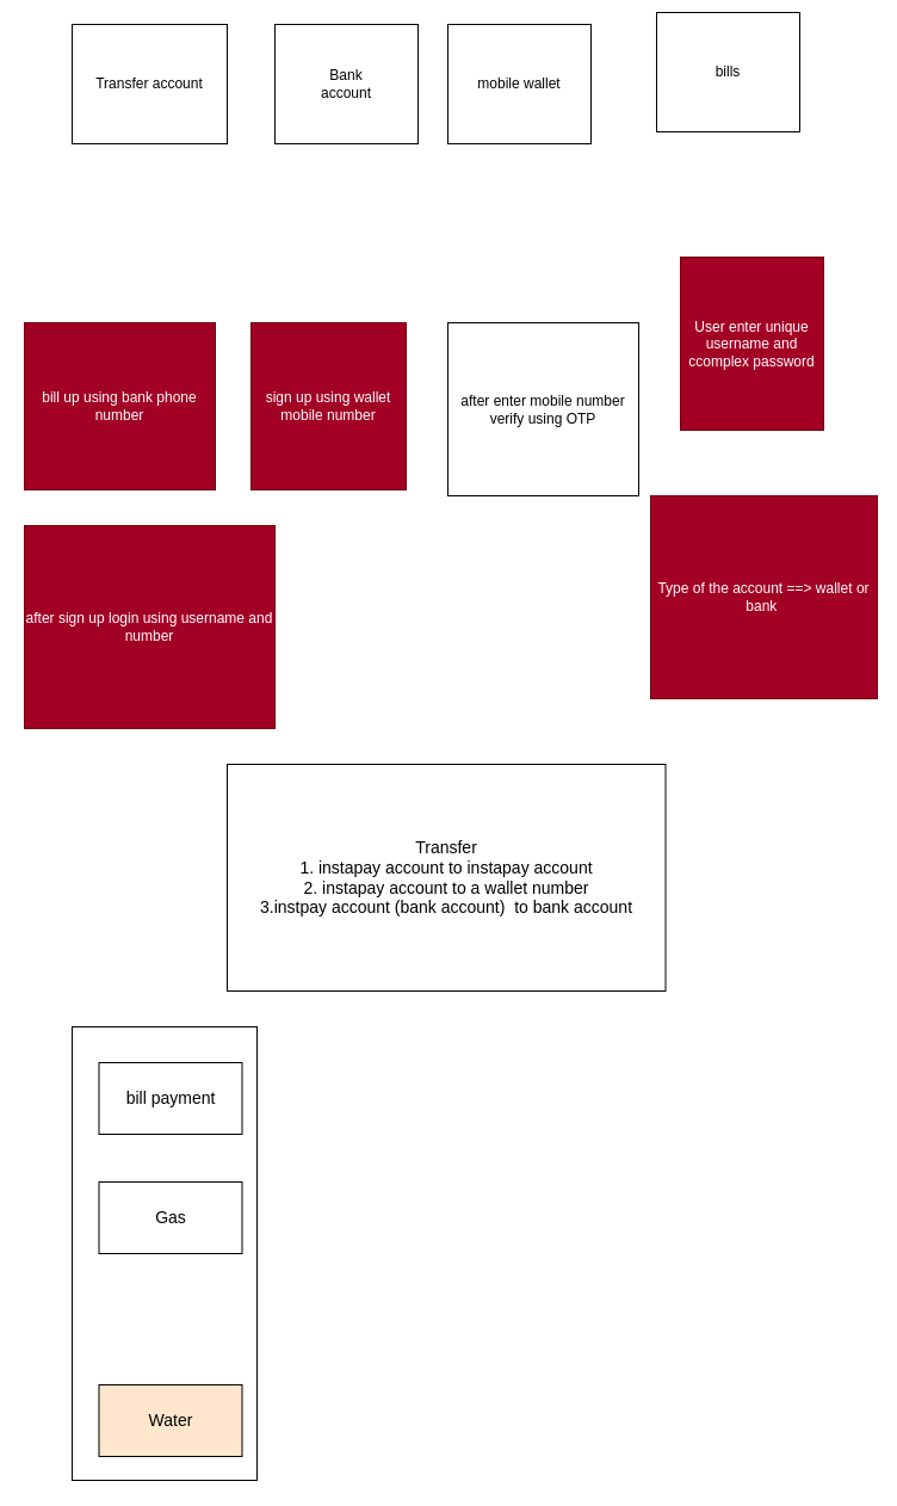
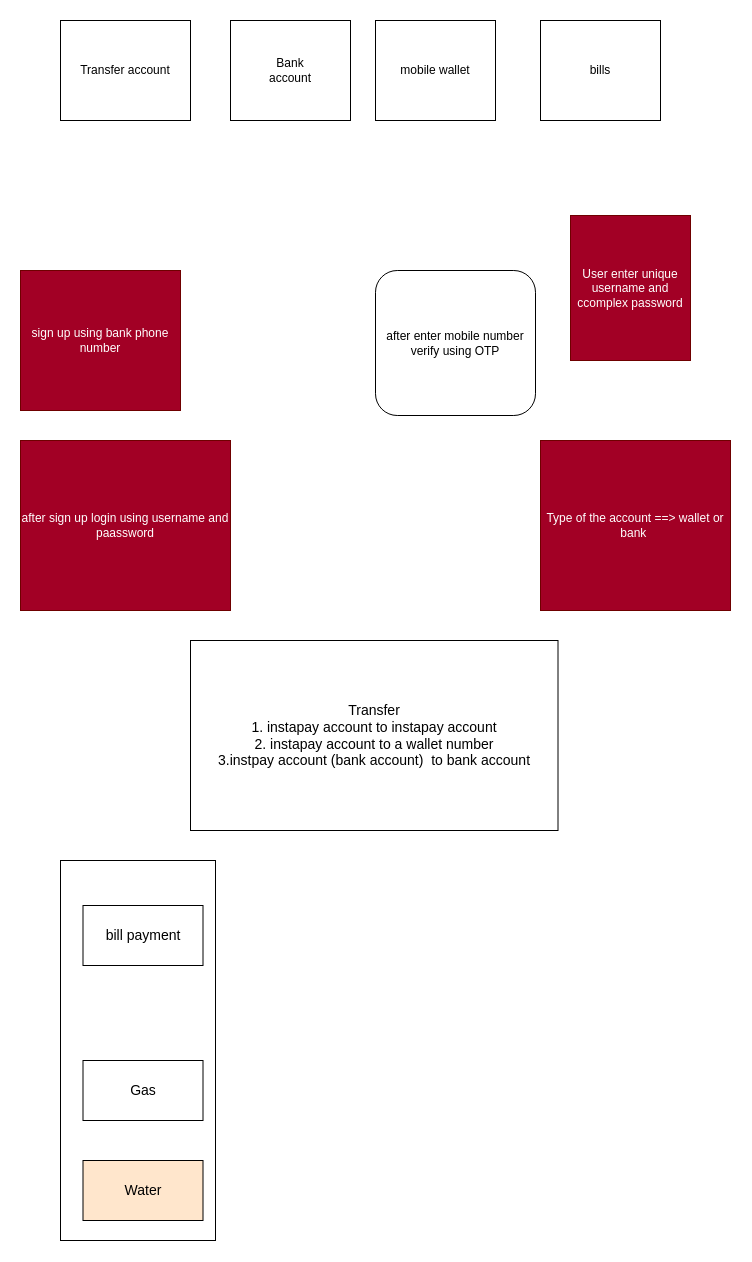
- <mxCell id="5" value="bills" style="whiteSpace=wrap;html=1;" vertex="1" parent="1"><mxGeometry x="550" y="10" width="120" height="100" as="geometry" /></mxCell>
+ <mxCell id="5" value="bills" style="whiteSpace=wrap;html=1;" vertex="1" parent="1"><mxGeometry x="540" y="20" width="120" height="100" as="geometry" /></mxCell>
- <mxCell id="6" value="bill up using bank phone number" style="whiteSpace=wrap;html=1;fillColor=#a20025;fontColor=#ffffff;strokeColor=#6F0000;" vertex="1" parent="1"><mxGeometry x="20" y="270" width="160" height="140" as="geometry" /></mxCell>
+ <mxCell id="6" value="sign up using bank phone number" style="whiteSpace=wrap;html=1;fillColor=#a20025;fontColor=#ffffff;strokeColor=#6F0000;" vertex="1" parent="1"><mxGeometry x="20" y="270" width="160" height="140" as="geometry" /></mxCell>
- <mxCell id="7" value="sign up using wallet mobile number" style="whiteSpace=wrap;html=1;fillColor=#a20025;fontColor=#ffffff;strokeColor=#6F0000;" vertex="1" parent="1"><mxGeometry x="210" y="270" width="130" height="140" as="geometry" /></mxCell>
- <mxCell id="8" value="after enter mobile number verify using OTP" style="whiteSpace=wrap;html=1;" vertex="1" parent="1"><mxGeometry x="375" y="270" width="160" height="145" as="geometry" /></mxCell>
+ <mxCell id="8" value="after enter mobile number verify using OTP" style="whiteSpace=wrap;html=1;rounded=1;" vertex="1" parent="1"><mxGeometry x="375" y="270" width="160" height="145" as="geometry" /></mxCell>
- <mxCell id="12" value="Type of the account ==&amp;gt; wallet or bank&amp;nbsp;" style="whiteSpace=wrap;html=1;fillColor=#a20025;fontColor=#ffffff;strokeColor=#6F0000;" vertex="1" parent="1"><mxGeometry x="545" y="415" width="190" height="170" as="geometry" /></mxCell>
+ <mxCell id="12" value="Type of the account ==&amp;gt; wallet or bank&amp;nbsp;" style="whiteSpace=wrap;html=1;fillColor=#a20025;fontColor=#ffffff;strokeColor=#6F0000;" vertex="1" parent="1"><mxGeometry x="540" y="440" width="190" height="170" as="geometry" /></mxCell>
- <mxCell id="11" value="after sign up login using username and number" style="whiteSpace=wrap;html=1;fillColor=#a20025;fontColor=#ffffff;strokeColor=#6F0000;" vertex="1" parent="1"><mxGeometry x="20" y="440" width="210" height="170" as="geometry" /></mxCell>
+ <mxCell id="11" value="after sign up login using username and paassword" style="whiteSpace=wrap;html=1;fillColor=#a20025;fontColor=#ffffff;strokeColor=#6F0000;" vertex="1" parent="1"><mxGeometry x="20" y="440" width="210" height="170" as="geometry" /></mxCell>
- <mxCell id="17" value="bill payment" style="whiteSpace=wrap;html=1;fontSize=14;" vertex="1" parent="1"><mxGeometry x="82.5" y="890" width="120" height="60" as="geometry" /></mxCell>
+ <mxCell id="17" value="bill payment" style="whiteSpace=wrap;html=1;fontSize=14;" vertex="1" parent="1"><mxGeometry x="82.5" y="905" width="120" height="60" as="geometry" /></mxCell>
- <mxCell id="16" value="Gas" style="whiteSpace=wrap;html=1;fontSize=14;" vertex="1" parent="1"><mxGeometry x="82.5" y="990" width="120" height="60" as="geometry" /></mxCell>
+ <mxCell id="16" value="Gas" style="whiteSpace=wrap;html=1;fontSize=14;" vertex="1" parent="1"><mxGeometry x="82.5" y="1060" width="120" height="60" as="geometry" /></mxCell>
